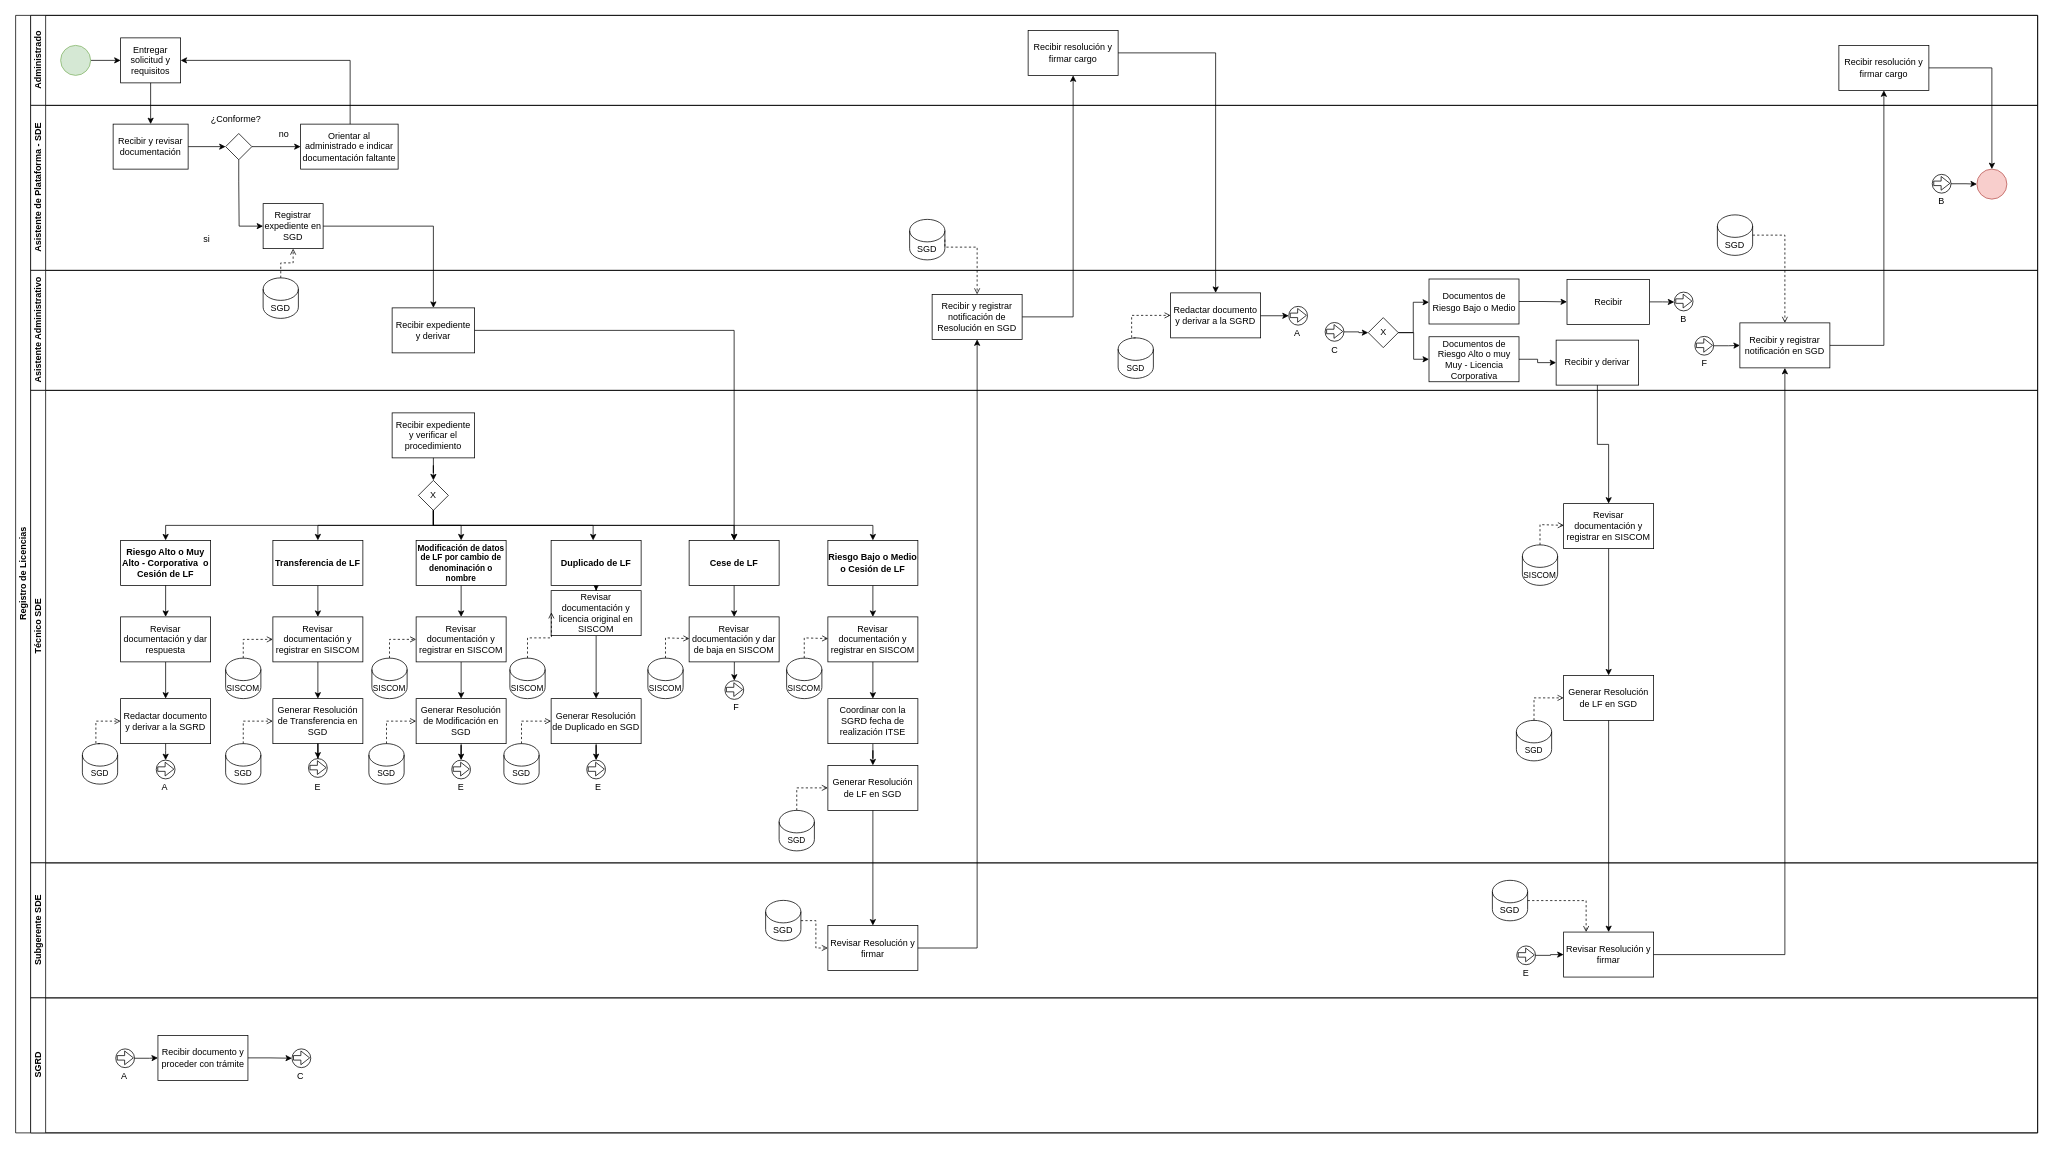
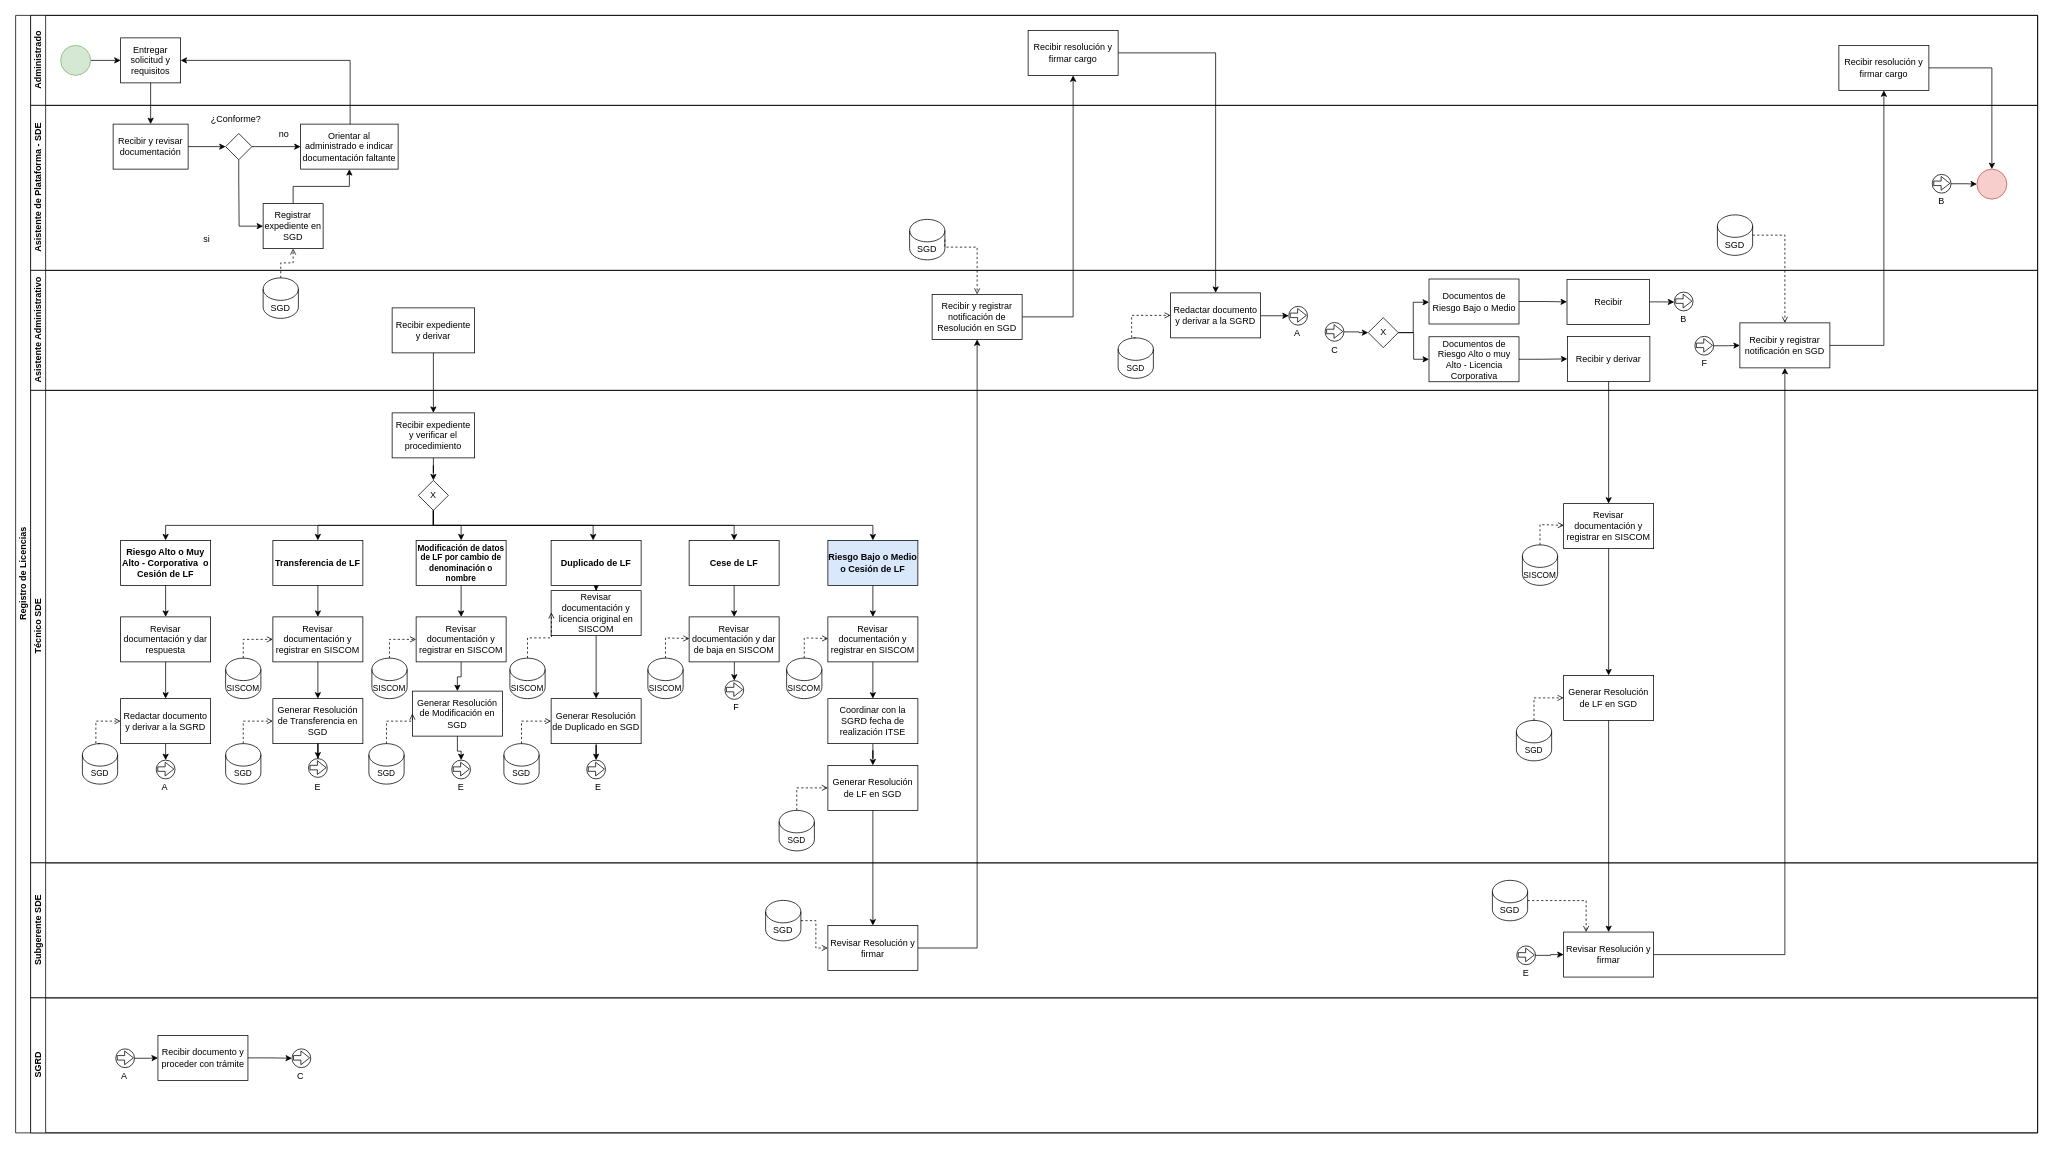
- <mxCell id="153" style="edgeStyle=orthogonalEdgeStyle;rounded=0;orthogonalLoop=1;jettySize=auto;html=1;entryX=0.5;entryY=0;entryDx=0;entryDy=0;endArrow=classic;endFill=1;" edge="1" parent="2" source="17" target="21"><mxGeometry relative="1" as="geometry" /></mxCell>
+ <mxCell id="153" style="edgeStyle=orthogonalEdgeStyle;rounded=0;orthogonalLoop=1;jettySize=auto;html=1;endArrow=classic;endFill=1;" edge="1" parent="2" source="17" target="14"><mxGeometry relative="1" as="geometry" /></mxCell>
- <mxCell id="154" style="edgeStyle=orthogonalEdgeStyle;rounded=0;orthogonalLoop=1;jettySize=auto;html=1;endArrow=classic;endFill=1;" edge="1" parent="2" source="21" target="57"><mxGeometry relative="1" as="geometry" /></mxCell>
+ <mxCell id="154" style="edgeStyle=orthogonalEdgeStyle;rounded=0;orthogonalLoop=1;jettySize=auto;html=1;endArrow=classic;endFill=1;" edge="1" parent="2" source="21" target="42"><mxGeometry relative="1" as="geometry" /></mxCell>
- <mxCell id="179" value="Documentos de Riesgo Alto o muy Muy - Licencia Corporativa" style="whiteSpace=wrap;html=1;" vertex="1" parent="1"><mxGeometry x="1904.5" y="448.5" width="120" height="60" as="geometry" /></mxCell>
+ <mxCell id="179" value="Documentos de Riesgo Alto o muy Alto - Licencia Corporativa" style="whiteSpace=wrap;html=1;" vertex="1" parent="1"><mxGeometry x="1904.5" y="448.5" width="120" height="60" as="geometry" /></mxCell>
- <mxCell id="30" value="Recibir y derivar" style="whiteSpace=wrap;html=1;fontColor=#000000;rounded=0;" vertex="1" parent="19"><mxGeometry x="2034" y="93" width="110" height="60" as="geometry" /></mxCell>
+ <mxCell id="30" value="Recibir y derivar" style="whiteSpace=wrap;html=1;fontColor=#000000;rounded=0;" vertex="1" parent="19"><mxGeometry x="2049" y="88" width="110" height="60" as="geometry" /></mxCell>
- <mxCell id="60" value="Riesgo Bajo o Medio o Cesión de LF" style="whiteSpace=wrap;html=1;fontStyle=1" vertex="1" parent="41"><mxGeometry x="1063" y="200" width="120" height="60" as="geometry" /></mxCell>
+ <mxCell id="60" value="Riesgo Bajo o Medio o Cesión de LF" style="whiteSpace=wrap;html=1;fontStyle=1;fillColor=#dae8fc;" vertex="1" parent="41"><mxGeometry x="1063" y="200" width="120" height="60" as="geometry" /></mxCell>
- <mxCell id="91" value="Generar Resolución de Modificación en SGD" style="whiteSpace=wrap;html=1;" vertex="1" parent="41"><mxGeometry x="514" y="411" width="120" height="60" as="geometry" /></mxCell>
+ <mxCell id="91" value="Generar Resolución de Modificación en SGD" style="whiteSpace=wrap;html=1;" vertex="1" parent="41"><mxGeometry x="509" y="401" width="120" height="60" as="geometry" /></mxCell>
